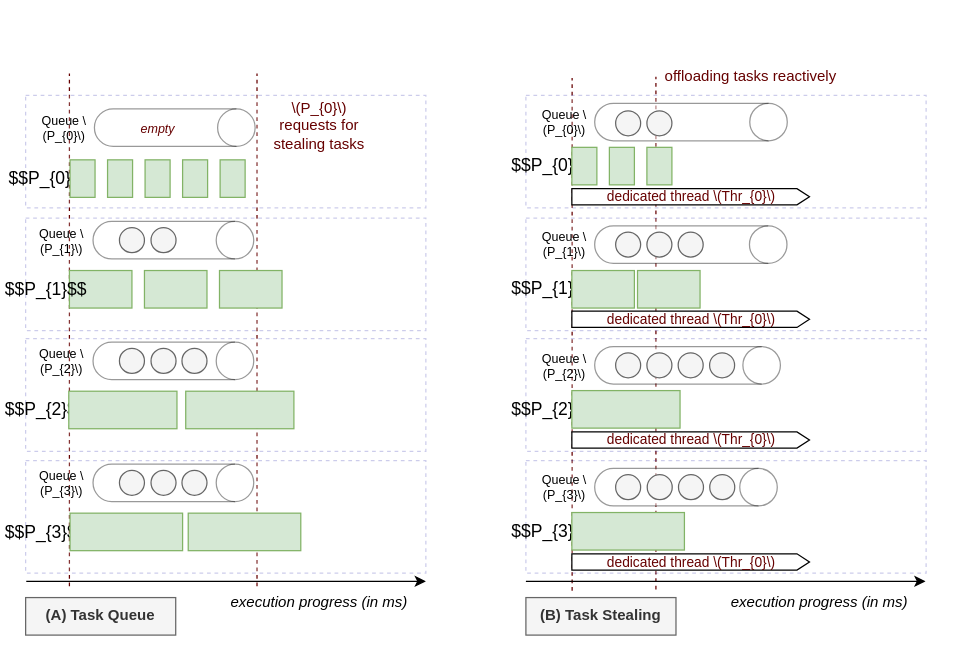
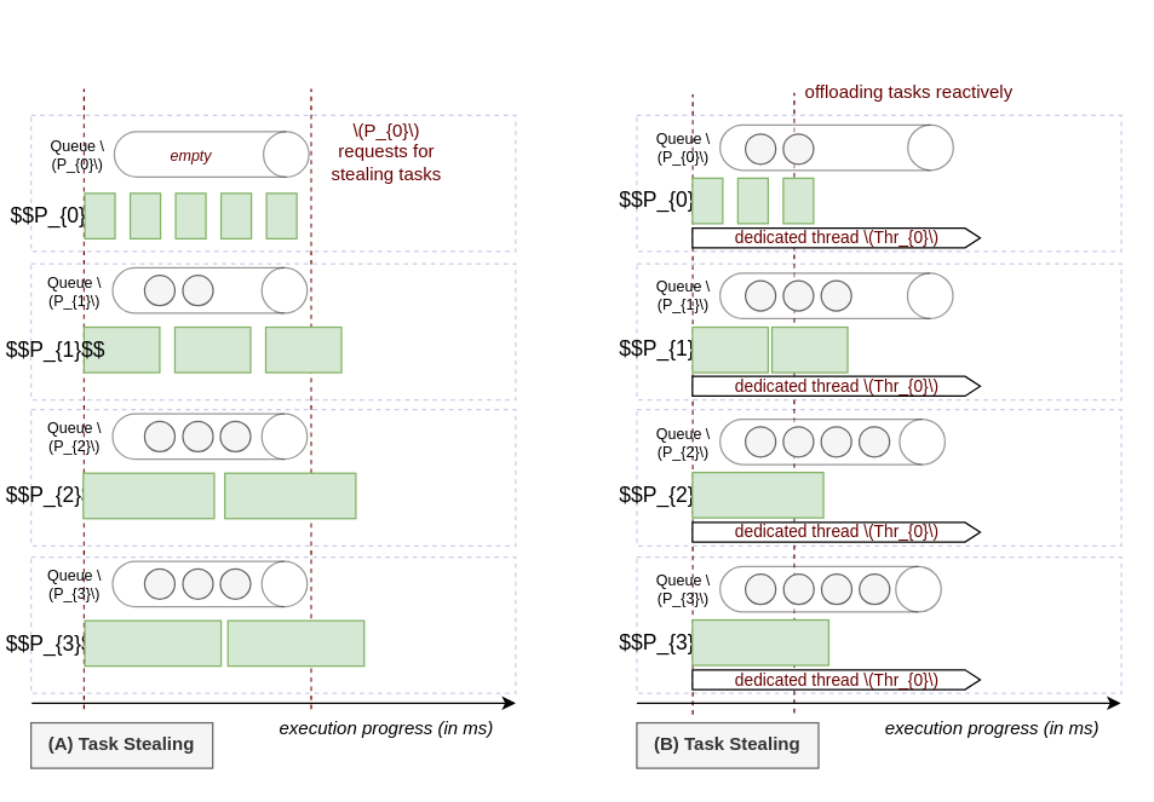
- <mxCell id="89" value="(A) Task Queue" style="text;html=1;strokeColor=#666666;fillColor=#f5f5f5;align=center;verticalAlign=middle;whiteSpace=wrap;rounded=0;fontColor=#333333;fontStyle=1" parent="1" vertex="1"><mxGeometry x="20" y="477.25" width="120" height="30" as="geometry" /></mxCell>
+ <mxCell id="89" value="(A) Task Stealing" style="text;html=1;strokeColor=#666666;fillColor=#f5f5f5;align=center;verticalAlign=middle;whiteSpace=wrap;rounded=0;fontColor=#333333;fontStyle=1" parent="1" vertex="1"><mxGeometry x="20" y="477.25" width="120" height="30" as="geometry" /></mxCell>
